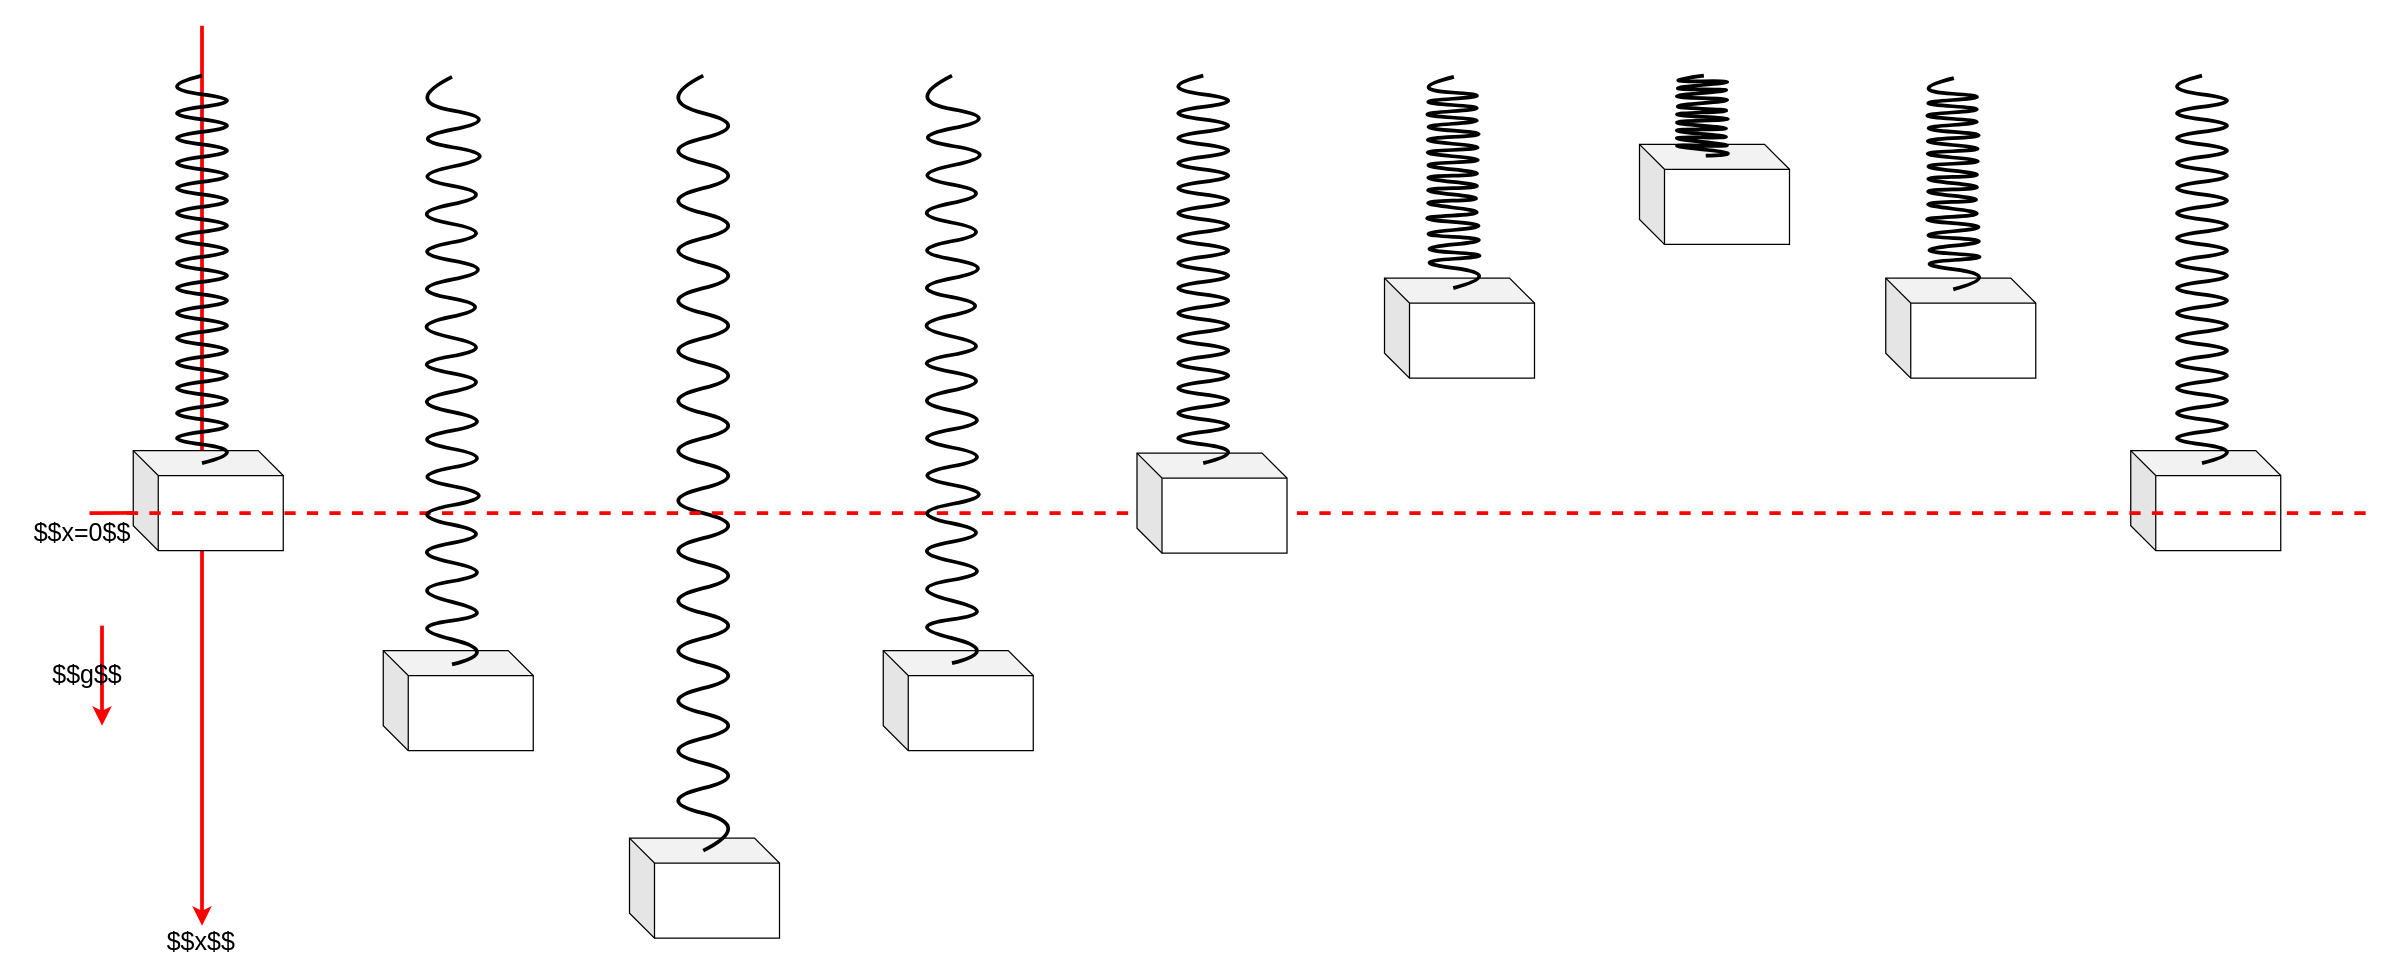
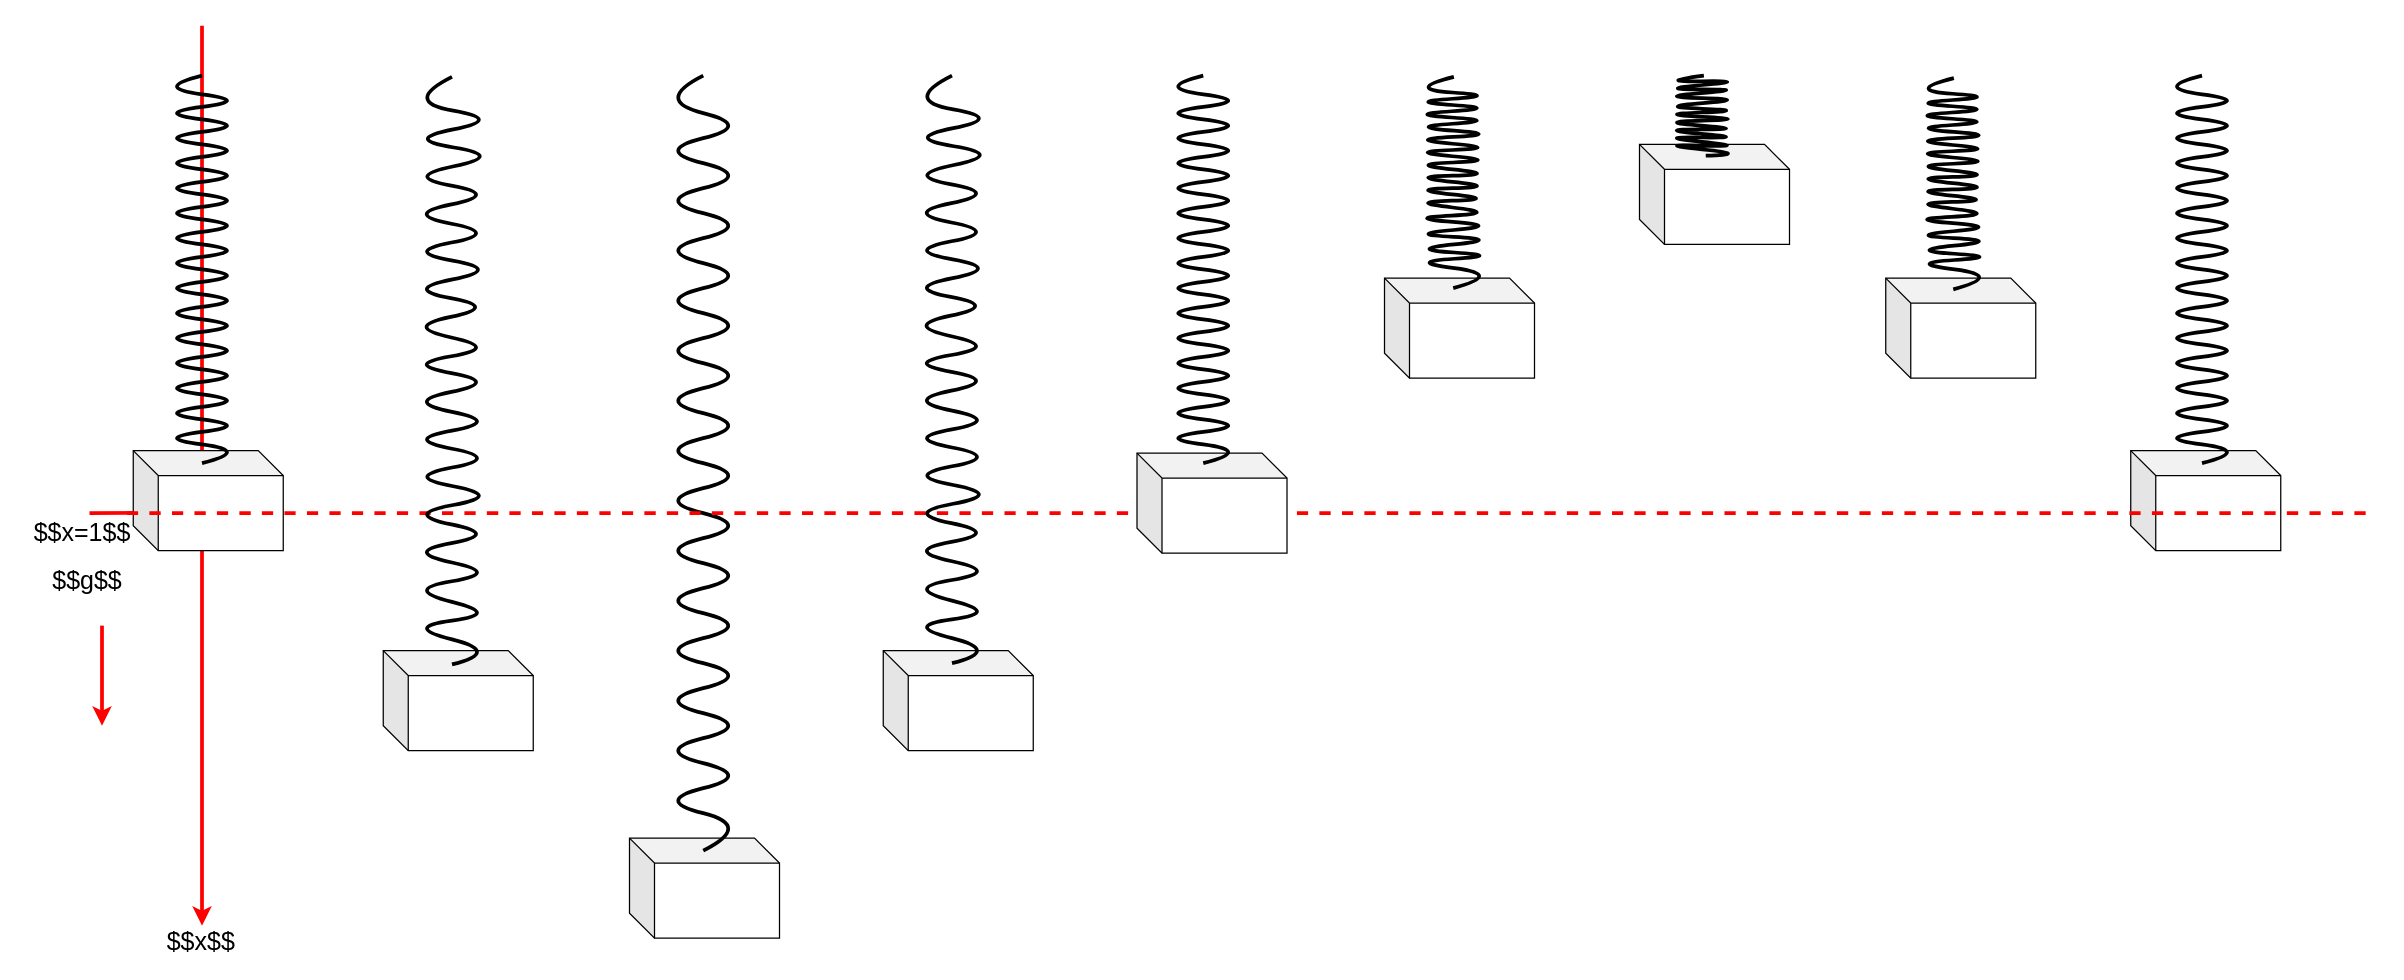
- <mxCell id="16" value="&lt;font style=&quot;font-size: 20px&quot;&gt;$$x=0$$&lt;/font&gt;" style="text;html=1;resizable=0;autosize=1;align=center;verticalAlign=middle;points=[];fillColor=none;strokeColor=none;rounded=0;" vertex="1" parent="1"><mxGeometry x="20" y="415" width="90" height="20" as="geometry" /></mxCell>
+ <mxCell id="16" value="&lt;font style=&quot;font-size: 20px&quot;&gt;$$x=1$$&lt;/font&gt;" style="text;html=1;resizable=0;autosize=1;align=center;verticalAlign=middle;points=[];fillColor=none;strokeColor=none;rounded=0;" vertex="1" parent="1"><mxGeometry x="20" y="415" width="90" height="20" as="geometry" /></mxCell>
- <mxCell id="18" value="&lt;font style=&quot;font-size: 20px&quot;&gt;$$g$$&lt;/font&gt;" style="text;html=1;resizable=0;autosize=1;align=center;verticalAlign=middle;points=[];fillColor=none;strokeColor=none;rounded=0;" vertex="1" parent="1"><mxGeometry x="34" y="528" width="70" height="20" as="geometry" /></mxCell>
+ <mxCell id="18" value="&lt;font style=&quot;font-size: 20px&quot;&gt;$$g$$&lt;/font&gt;" style="text;html=1;resizable=0;autosize=1;align=center;verticalAlign=middle;points=[];fillColor=none;strokeColor=none;rounded=0;" vertex="1" parent="1"><mxGeometry x="34" y="453" width="70" height="20" as="geometry" /></mxCell>
